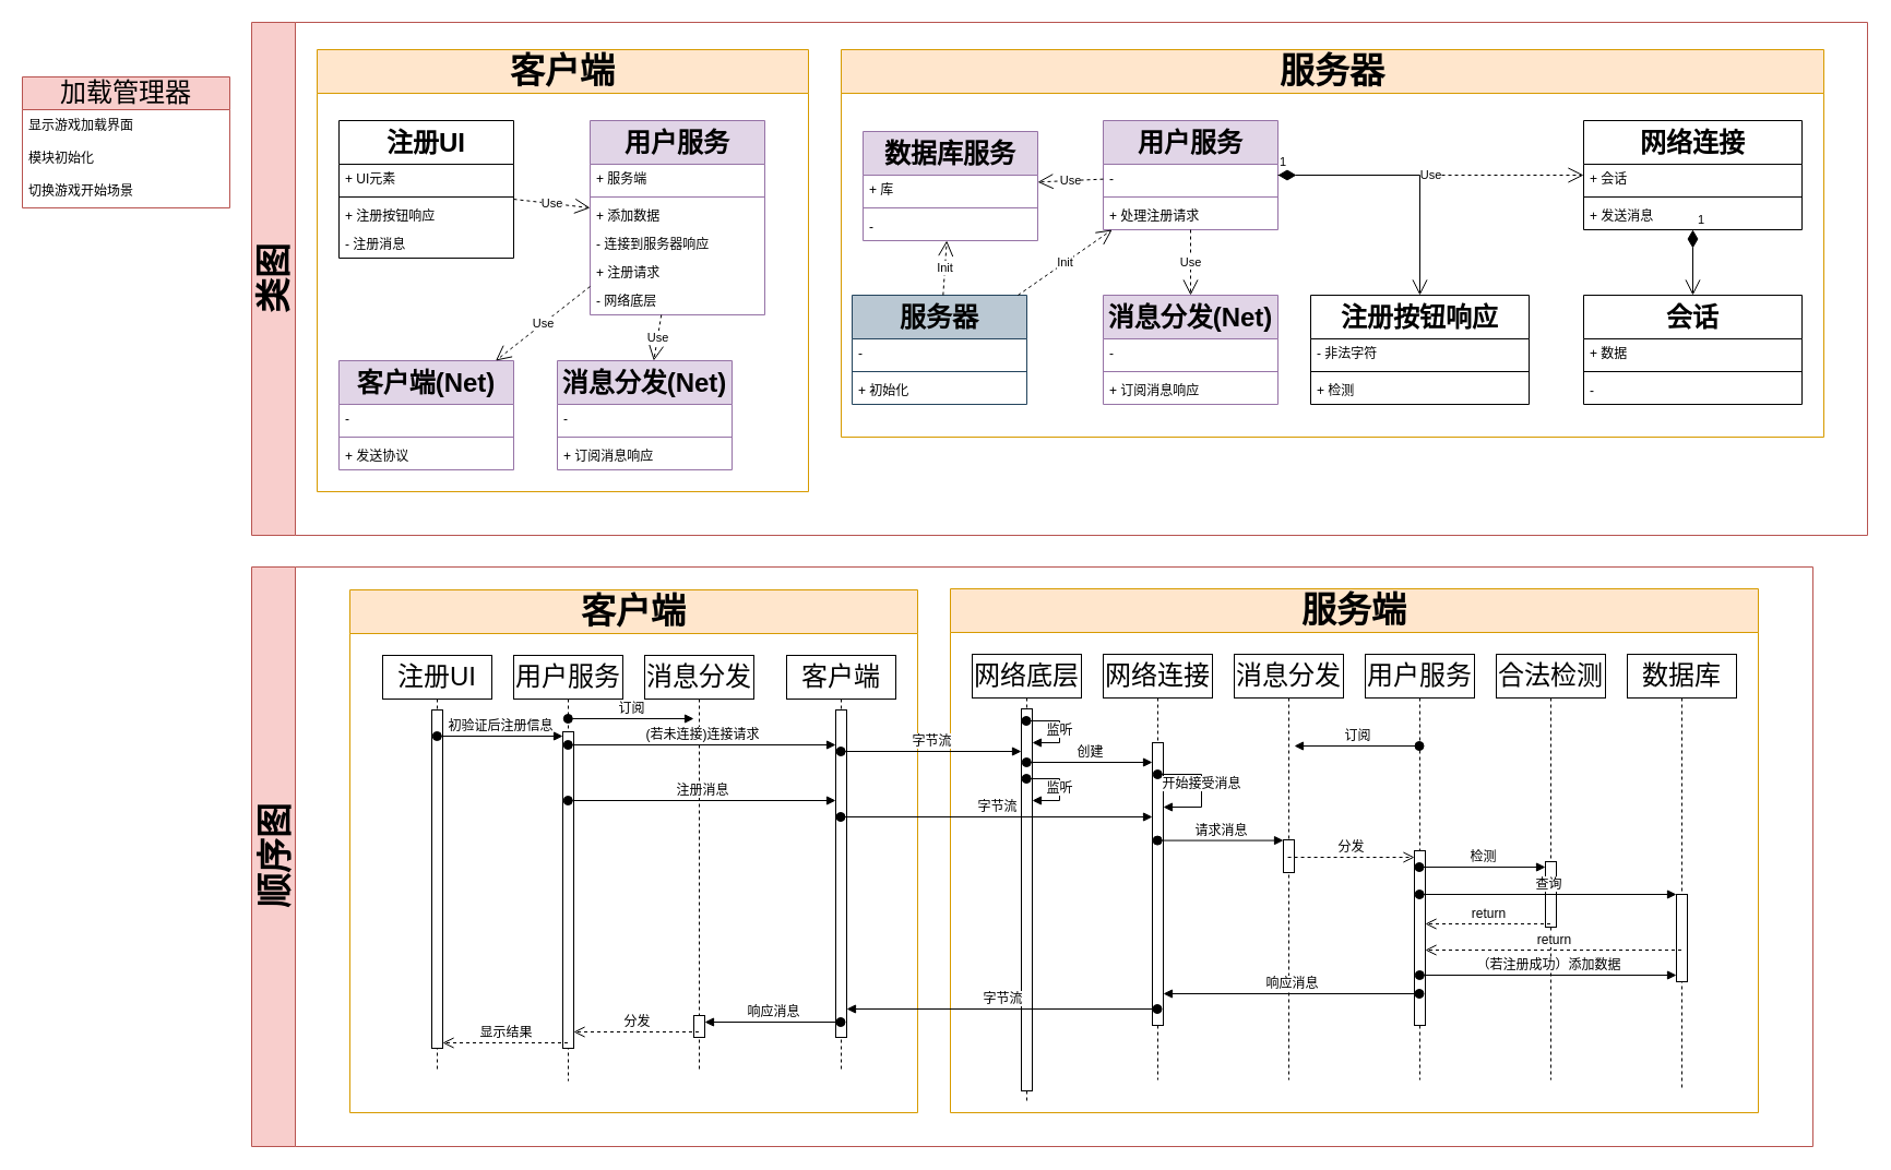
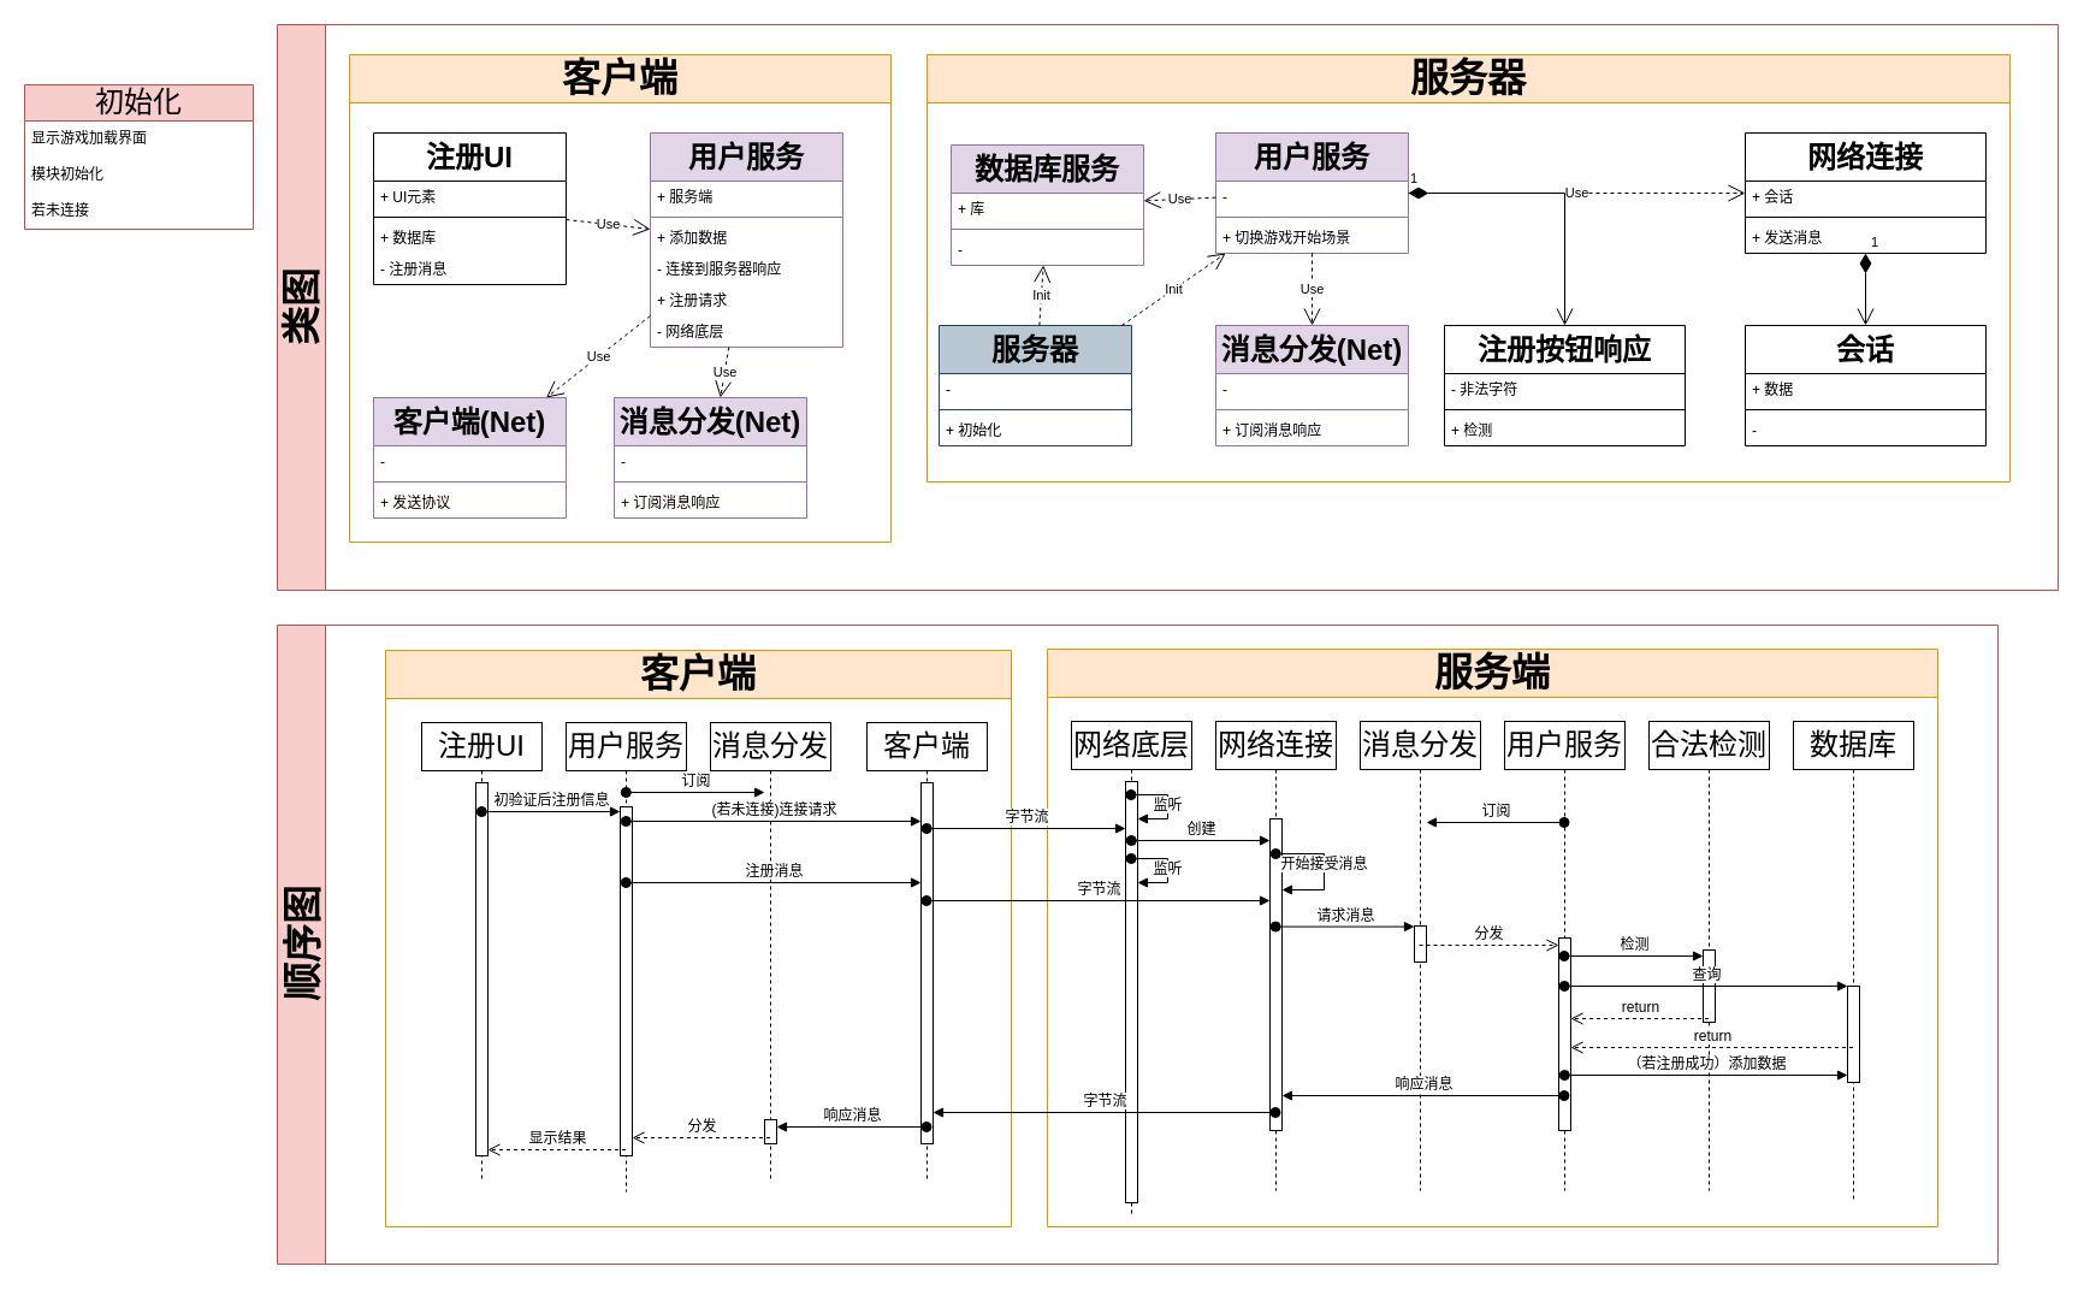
- <mxCell id="63" value="&lt;font style=&quot;font-size: 24px;&quot;&gt;加载管理器&lt;/font&gt;" style="swimlane;fontStyle=0;childLayout=stackLayout;horizontal=1;startSize=30;horizontalStack=0;resizeParent=1;resizeParentMax=0;resizeLast=0;collapsible=1;marginBottom=0;whiteSpace=wrap;html=1;fillColor=#f8cecc;strokeColor=#b85450;" vertex="1" parent="1"><mxGeometry x="20" y="70" width="190" height="120" as="geometry" /></mxCell>
+ <mxCell id="63" value="&lt;font style=&quot;font-size: 24px;&quot;&gt;初始化&lt;/font&gt;" style="swimlane;fontStyle=0;childLayout=stackLayout;horizontal=1;startSize=30;horizontalStack=0;resizeParent=1;resizeParentMax=0;resizeLast=0;collapsible=1;marginBottom=0;whiteSpace=wrap;html=1;fillColor=#f8cecc;strokeColor=#b85450;" vertex="1" parent="1"><mxGeometry x="20" y="70" width="190" height="120" as="geometry" /></mxCell>
- <mxCell id="66" value="切换游戏开始场景" style="text;strokeColor=none;fillColor=none;align=left;verticalAlign=middle;spacingLeft=4;spacingRight=4;overflow=hidden;points=[[0,0.5],[1,0.5]];portConstraint=eastwest;rotatable=0;whiteSpace=wrap;html=1;" vertex="1" parent="63"><mxGeometry y="90" width="190" height="30" as="geometry" /></mxCell>
+ <mxCell id="66" value="若未连接" style="text;strokeColor=none;fillColor=none;align=left;verticalAlign=middle;spacingLeft=4;spacingRight=4;overflow=hidden;points=[[0,0.5],[1,0.5]];portConstraint=eastwest;rotatable=0;whiteSpace=wrap;html=1;" vertex="1" parent="63"><mxGeometry y="90" width="190" height="30" as="geometry" /></mxCell>
- <mxCell id="7" value="+ 注册按钮响应" style="text;strokeColor=none;fillColor=none;align=left;verticalAlign=top;spacingLeft=4;spacingRight=4;overflow=hidden;rotatable=0;points=[[0,0.5],[1,0.5]];portConstraint=eastwest;whiteSpace=wrap;html=1;" vertex="1" parent="4"><mxGeometry y="74" width="160" height="26" as="geometry" /></mxCell>
+ <mxCell id="7" value="+ 数据库" style="text;strokeColor=none;fillColor=none;align=left;verticalAlign=top;spacingLeft=4;spacingRight=4;overflow=hidden;rotatable=0;points=[[0,0.5],[1,0.5]];portConstraint=eastwest;whiteSpace=wrap;html=1;" vertex="1" parent="4"><mxGeometry y="74" width="160" height="26" as="geometry" /></mxCell>
- <mxCell id="31" value="+ 处理注册请求" style="text;strokeColor=none;fillColor=none;align=left;verticalAlign=top;spacingLeft=4;spacingRight=4;overflow=hidden;rotatable=0;points=[[0,0.5],[1,0.5]];portConstraint=eastwest;whiteSpace=wrap;html=1;" vertex="1" parent="28"><mxGeometry y="74" width="160" height="26" as="geometry" /></mxCell>
+ <mxCell id="31" value="+ 切换游戏开始场景" style="text;strokeColor=none;fillColor=none;align=left;verticalAlign=top;spacingLeft=4;spacingRight=4;overflow=hidden;rotatable=0;points=[[0,0.5],[1,0.5]];portConstraint=eastwest;whiteSpace=wrap;html=1;" vertex="1" parent="28"><mxGeometry y="74" width="160" height="26" as="geometry" /></mxCell>
